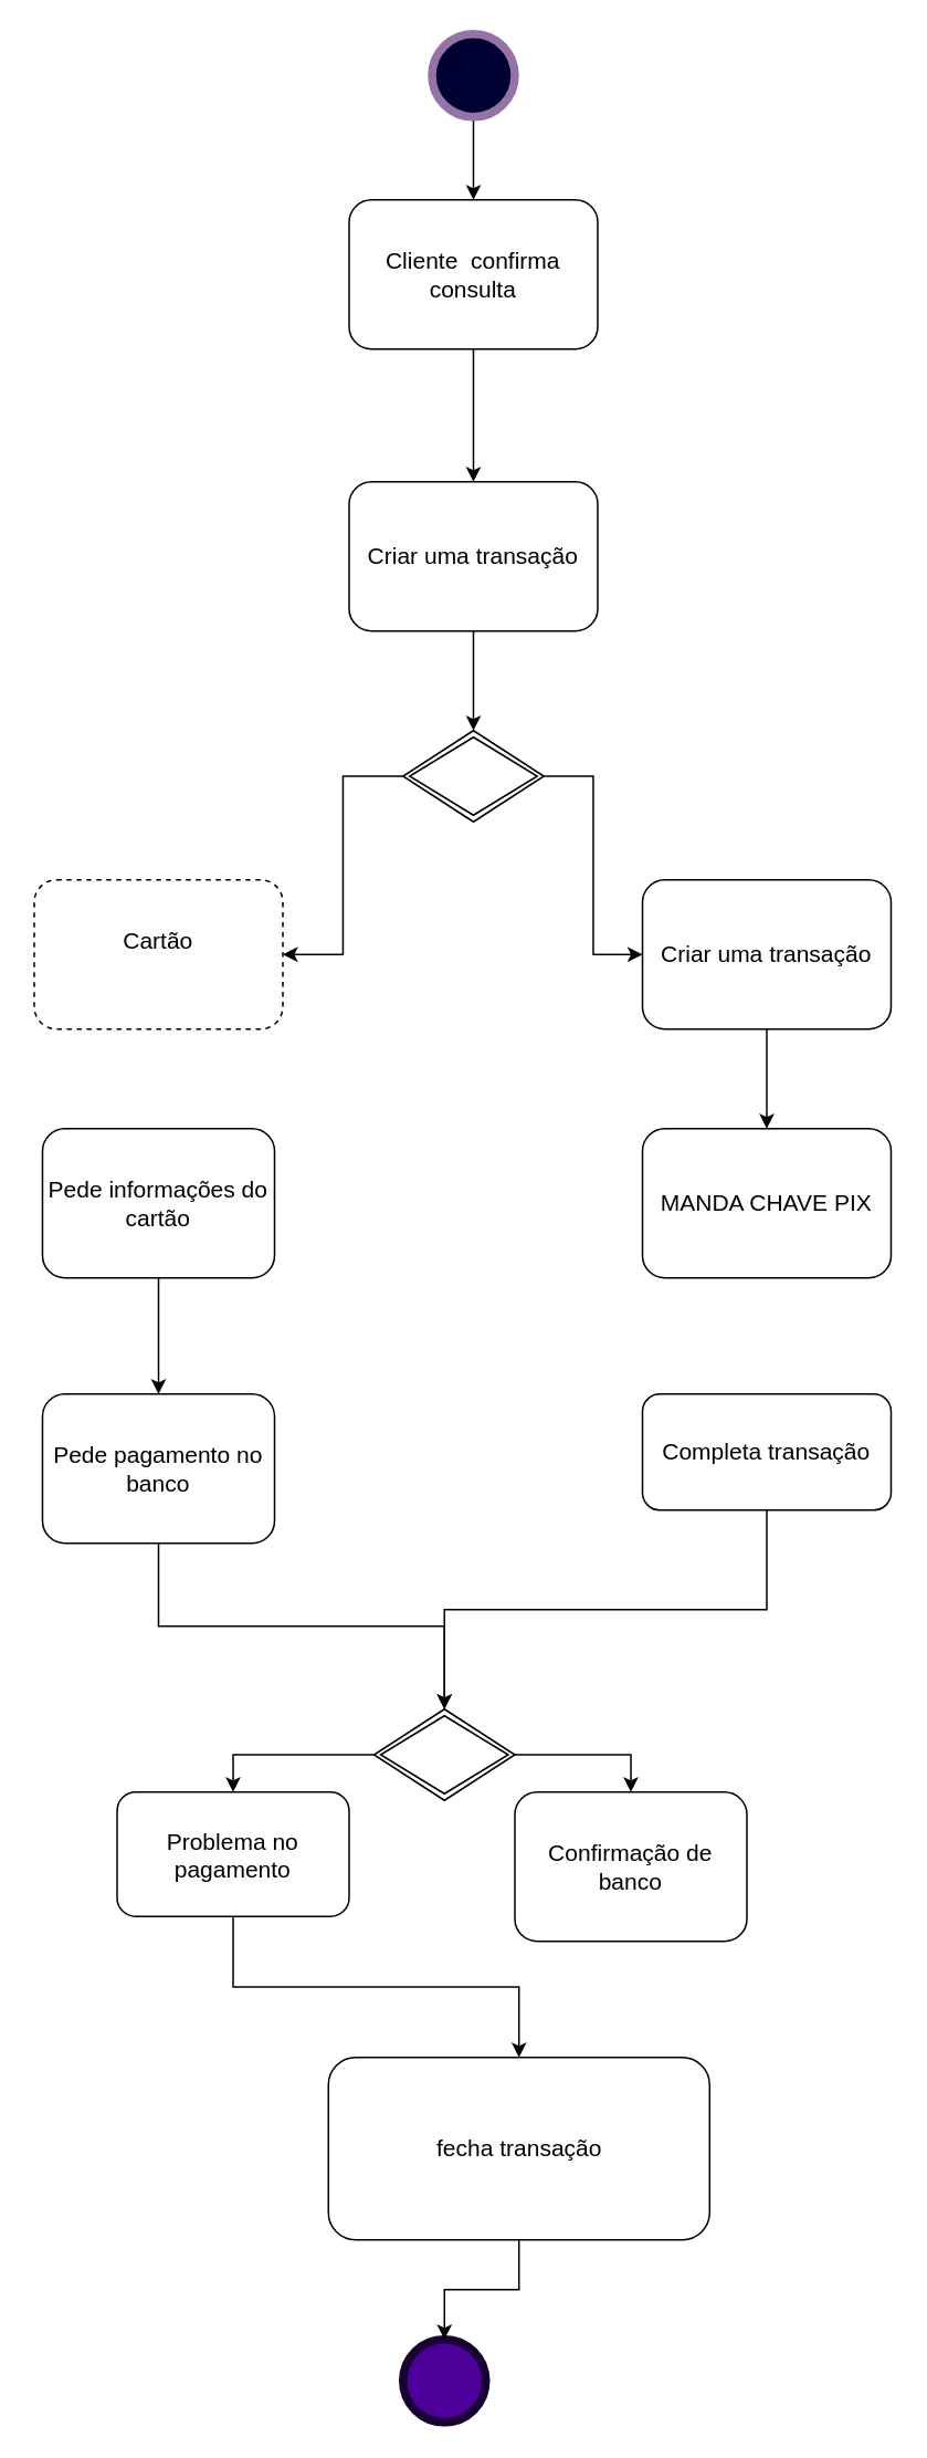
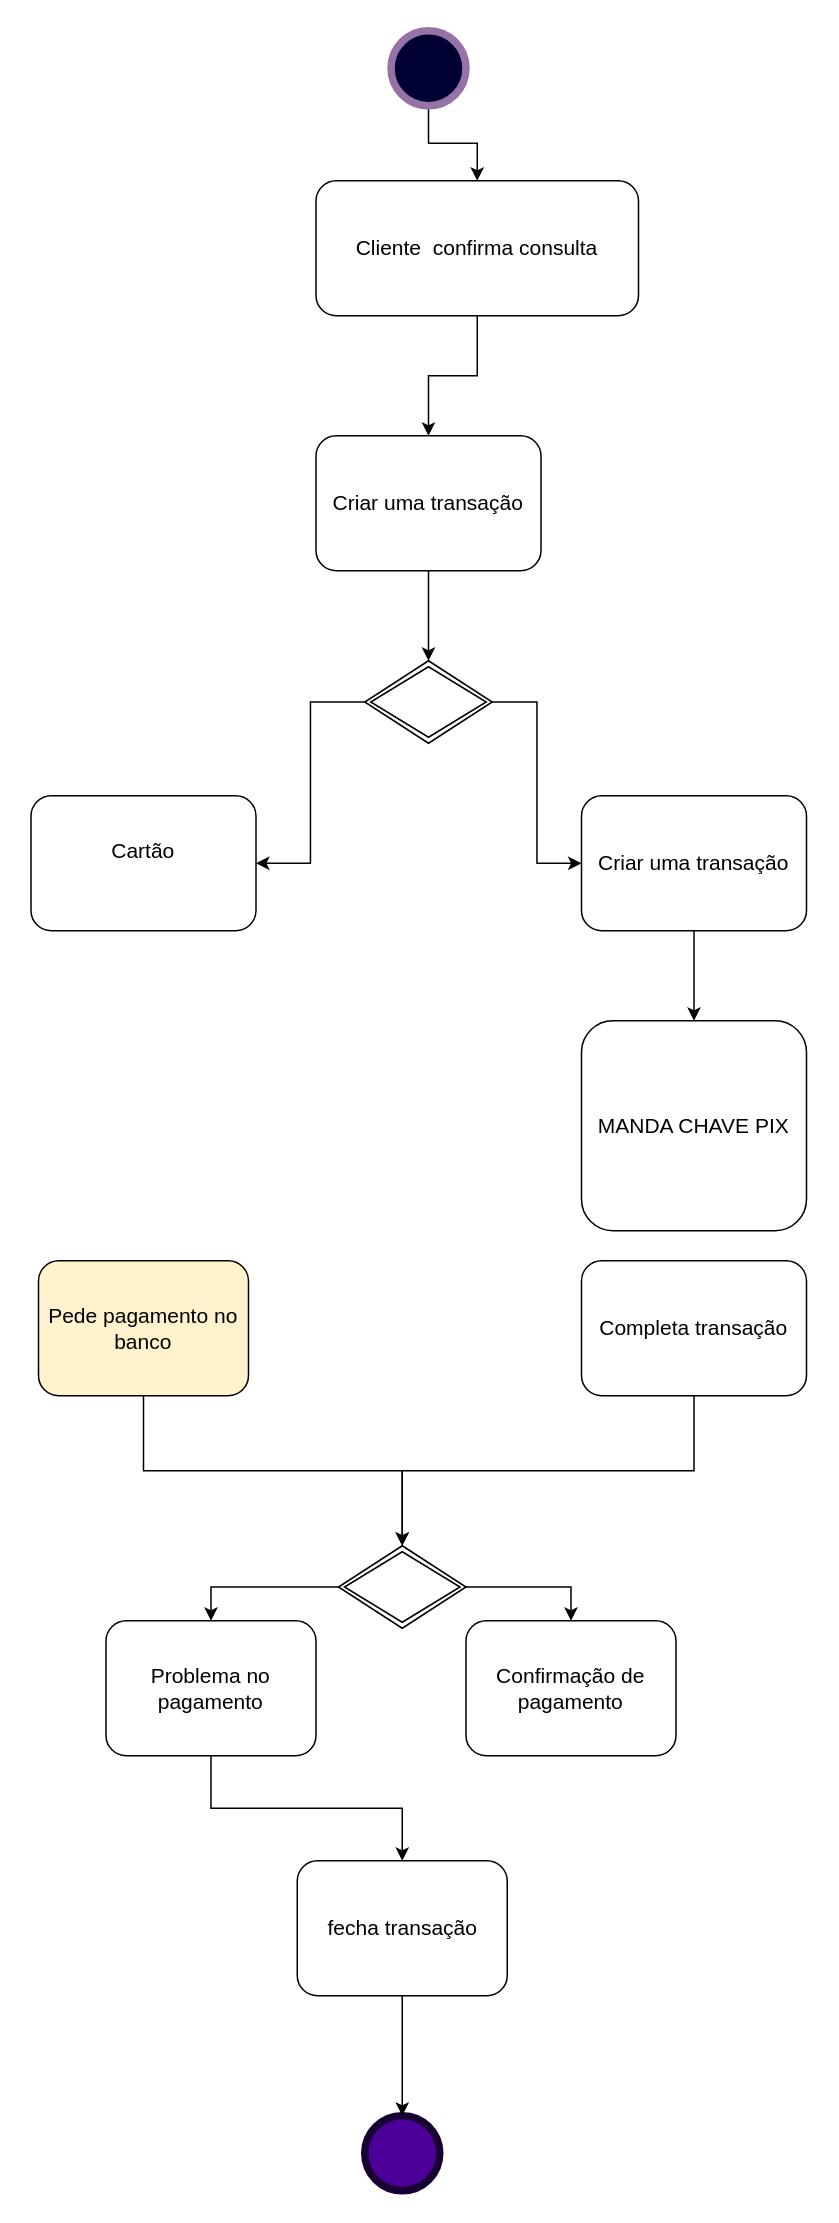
- <mxCell id="16" value="&lt;font style=&quot;&quot;&gt;&lt;font style=&quot;font-size: 14px;&quot;&gt;Cliente&amp;nbsp; confirma consulta&lt;/font&gt;&lt;br&gt;&lt;/font&gt;" style="rounded=1;whiteSpace=wrap;html=1;" vertex="1" parent="1"><mxGeometry x="210" y="120" width="150" height="90" as="geometry" /></mxCell>
+ <mxCell id="16" value="&lt;font style=&quot;&quot;&gt;&lt;font style=&quot;font-size: 14px;&quot;&gt;Cliente&amp;nbsp; confirma consulta&lt;/font&gt;&lt;br&gt;&lt;/font&gt;" style="rounded=1;whiteSpace=wrap;html=1;" vertex="1" parent="1"><mxGeometry x="210" y="120" width="215" height="90" as="geometry" /></mxCell>
- <mxCell id="7" value="&lt;font style=&quot;font-size: 14px;&quot;&gt;Cartão&lt;br&gt;&lt;br&gt;&lt;/font&gt;" style="rounded=1;whiteSpace=wrap;html=1;dashed=1;" vertex="1" parent="1"><mxGeometry x="20" y="530" width="150" height="90" as="geometry" /></mxCell>
+ <mxCell id="7" value="&lt;font style=&quot;font-size: 14px;&quot;&gt;Cartão&lt;br&gt;&lt;br&gt;&lt;/font&gt;" style="rounded=1;whiteSpace=wrap;html=1;" vertex="1" parent="1"><mxGeometry x="20" y="530" width="150" height="90" as="geometry" /></mxCell>
- <mxCell id="9" value="&lt;font style=&quot;font-size: 14px;&quot;&gt;Pede informações do cartão&lt;/font&gt;" style="rounded=1;whiteSpace=wrap;html=1;" vertex="1" parent="1"><mxGeometry x="25" y="680" width="140" height="90" as="geometry" /></mxCell>
- <mxCell id="19" value="&lt;font style=&quot;font-size: 14px;&quot;&gt;MANDA CHAVE PIX&lt;br&gt;&lt;/font&gt;" style="rounded=1;whiteSpace=wrap;html=1;" vertex="1" parent="1"><mxGeometry x="387" y="680" width="150" height="90" as="geometry" /></mxCell>
+ <mxCell id="19" value="&lt;font style=&quot;font-size: 14px;&quot;&gt;MANDA CHAVE PIX&lt;br&gt;&lt;/font&gt;" style="rounded=1;whiteSpace=wrap;html=1;" vertex="1" parent="1"><mxGeometry x="387" y="680" width="150" height="140" as="geometry" /></mxCell>
- <mxCell id="8" style="edgeStyle=orthogonalEdgeStyle;rounded=0;orthogonalLoop=1;jettySize=auto;html=1;exitX=0.5;exitY=1;exitDx=0;exitDy=0;entryX=0.5;entryY=0;entryDx=0;entryDy=0;fontSize=14;" edge="1" parent="1" source="9" target="11"><mxGeometry relative="1" as="geometry" /></mxCell>
- <mxCell id="21" value="&lt;font style=&quot;font-size: 14px;&quot;&gt;&lt;span style=&quot;&quot;&gt;Completa transação&lt;/span&gt;&lt;br&gt;&lt;/font&gt;" style="rounded=1;whiteSpace=wrap;html=1;" vertex="1" parent="1"><mxGeometry x="387" y="840" width="150" height="70" as="geometry" /></mxCell>
+ <mxCell id="21" value="&lt;font style=&quot;font-size: 14px;&quot;&gt;&lt;span style=&quot;&quot;&gt;Completa transação&lt;/span&gt;&lt;br&gt;&lt;/font&gt;" style="rounded=1;whiteSpace=wrap;html=1;" vertex="1" parent="1"><mxGeometry x="387" y="840" width="150" height="90" as="geometry" /></mxCell>
- <mxCell id="11" value="&lt;font style=&quot;font-size: 14px;&quot;&gt;Pede pagamento no banco&lt;/font&gt;" style="rounded=1;whiteSpace=wrap;html=1;" vertex="1" parent="1"><mxGeometry x="25" y="840" width="140" height="90" as="geometry" /></mxCell>
+ <mxCell id="11" value="&lt;font style=&quot;font-size: 14px;&quot;&gt;Pede pagamento no banco&lt;/font&gt;" style="rounded=1;whiteSpace=wrap;html=1;fillColor=#fff2cc;" vertex="1" parent="1"><mxGeometry x="25" y="840" width="140" height="90" as="geometry" /></mxCell>
- <mxCell id="24" value="&lt;font style=&quot;font-size: 14px;&quot;&gt;Problema no pagamento&lt;/font&gt;" style="rounded=1;whiteSpace=wrap;html=1;" vertex="1" parent="1"><mxGeometry x="70" y="1080" width="140" height="75" as="geometry" /></mxCell>
+ <mxCell id="24" value="&lt;font style=&quot;font-size: 14px;&quot;&gt;Problema no pagamento&lt;/font&gt;" style="rounded=1;whiteSpace=wrap;html=1;" vertex="1" parent="1"><mxGeometry x="70" y="1080" width="140" height="90" as="geometry" /></mxCell>
- <mxCell id="22" value="&lt;font style=&quot;font-size: 14px;&quot;&gt;Confirmação de banco&lt;/font&gt;" style="rounded=1;whiteSpace=wrap;html=1;" vertex="1" parent="1"><mxGeometry x="310" y="1080" width="140" height="90" as="geometry" /></mxCell>
+ <mxCell id="22" value="&lt;font style=&quot;font-size: 14px;&quot;&gt;Confirmação de pagamento&lt;/font&gt;" style="rounded=1;whiteSpace=wrap;html=1;" vertex="1" parent="1"><mxGeometry x="310" y="1080" width="140" height="90" as="geometry" /></mxCell>
- <mxCell id="26" value="&lt;font style=&quot;font-size: 14px;&quot;&gt;fecha transação&lt;/font&gt;" style="rounded=1;whiteSpace=wrap;html=1;" vertex="1" parent="1"><mxGeometry x="197.5" y="1240" width="230" height="110" as="geometry" /></mxCell>
+ <mxCell id="26" value="&lt;font style=&quot;font-size: 14px;&quot;&gt;fecha transação&lt;/font&gt;" style="rounded=1;whiteSpace=wrap;html=1;" vertex="1" parent="1"><mxGeometry x="197.5" y="1240" width="140" height="90" as="geometry" /></mxCell>
